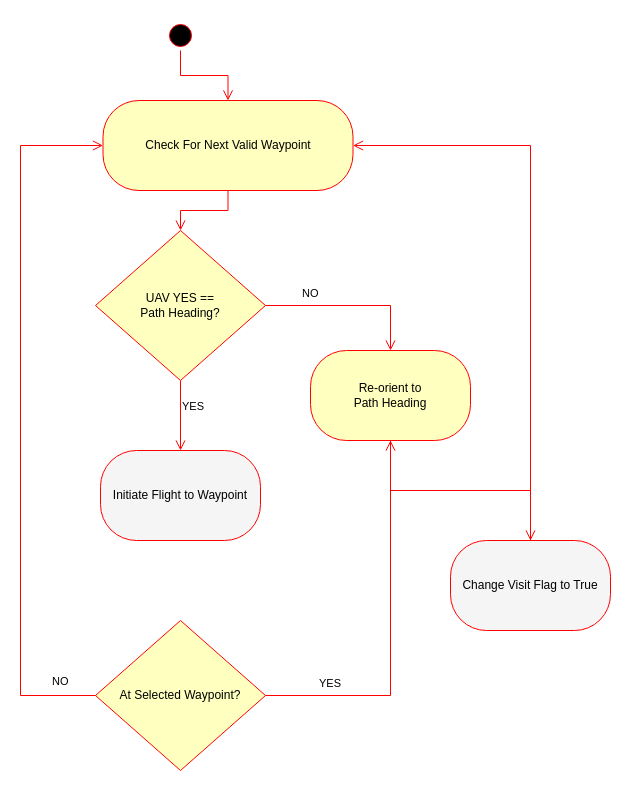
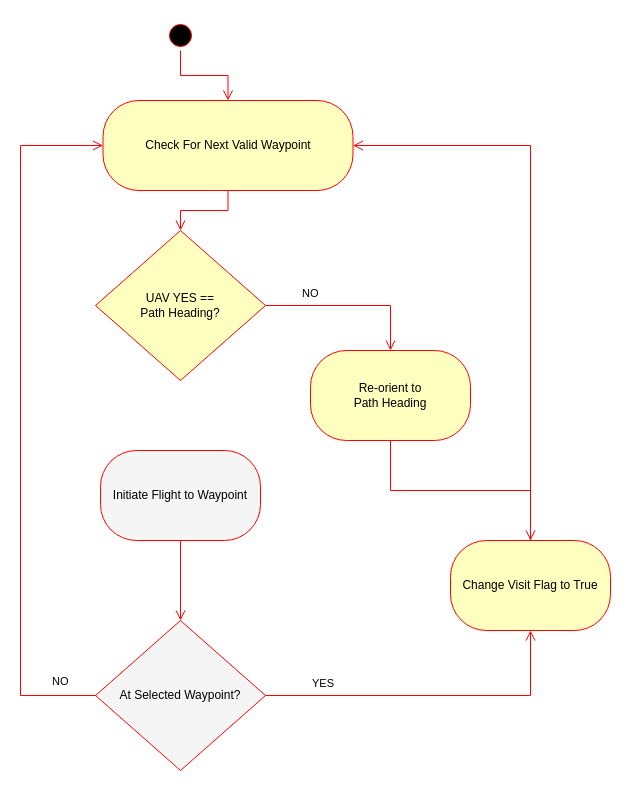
- <mxCell id="15" value="YES" style="edgeStyle=orthogonalEdgeStyle;html=1;align=left;verticalAlign=bottom;endArrow=open;endSize=8;strokeColor=#ff0000;rounded=0;exitX=0.5;exitY=1;exitDx=0;exitDy=0;entryX=0.5;entryY=0;entryDx=0;entryDy=0;" edge="1" parent="1" source="16" target="6"><mxGeometry relative="1" as="geometry"><mxPoint x="110" y="430" as="targetPoint" /><mxPoint x="90" y="320" as="sourcePoint" /></mxGeometry></mxCell>
+ <mxCell id="7" value="" style="edgeStyle=orthogonalEdgeStyle;html=1;verticalAlign=bottom;endArrow=open;endSize=8;strokeColor=#ff0000;rounded=0;entryX=0.5;entryY=0;entryDx=0;entryDy=0;" parent="1" source="6" target="8" edge="1"><mxGeometry relative="1" as="geometry"><mxPoint x="180" y="730" as="targetPoint" /></mxGeometry></mxCell>
- <mxCell id="11" value="Change Visit Flag to True" style="rounded=1;whiteSpace=wrap;html=1;arcSize=40;fontColor=#000000;fillColor=#f5f5f5;strokeColor=#ff0000;" parent="1" vertex="1"><mxGeometry x="450" y="540" width="160" height="90" as="geometry" /></mxCell>
+ <mxCell id="11" value="Change Visit Flag to True" style="rounded=1;whiteSpace=wrap;html=1;arcSize=40;fontColor=#000000;fillColor=#ffffc0;strokeColor=#ff0000;" parent="1" vertex="1"><mxGeometry x="450" y="540" width="160" height="90" as="geometry" /></mxCell>
- <mxCell id="10" value="YES" style="edgeStyle=orthogonalEdgeStyle;html=1;align=left;verticalAlign=top;endArrow=open;endSize=8;strokeColor=#ff0000;rounded=0;" parent="1" source="8" target="13" edge="1"><mxGeometry x="-0.727" y="25" relative="1" as="geometry"><mxPoint x="380" y="705" as="targetPoint" /><mxPoint as="offset" /></mxGeometry></mxCell>
+ <mxCell id="10" value="YES" style="edgeStyle=orthogonalEdgeStyle;html=1;align=left;verticalAlign=top;endArrow=open;endSize=8;strokeColor=#ff0000;rounded=0;entryX=0.5;entryY=1;entryDx=0;entryDy=0;" parent="1" source="8" target="11" edge="1"><mxGeometry x="-0.727" y="25" relative="1" as="geometry"><mxPoint x="380" y="705" as="targetPoint" /><mxPoint as="offset" /></mxGeometry></mxCell>
- <mxCell id="8" value="At Selected Waypoint?" style="rhombus;whiteSpace=wrap;html=1;fillColor=#ffffc0;strokeColor=#ff0000;" parent="1" vertex="1"><mxGeometry x="95" y="620" width="170" height="150" as="geometry" /></mxCell>
+ <mxCell id="8" value="At Selected Waypoint?" style="rhombus;whiteSpace=wrap;html=1;fillColor=#f5f5f5;strokeColor=#ff0000;" parent="1" vertex="1"><mxGeometry x="95" y="620" width="170" height="150" as="geometry" /></mxCell>
